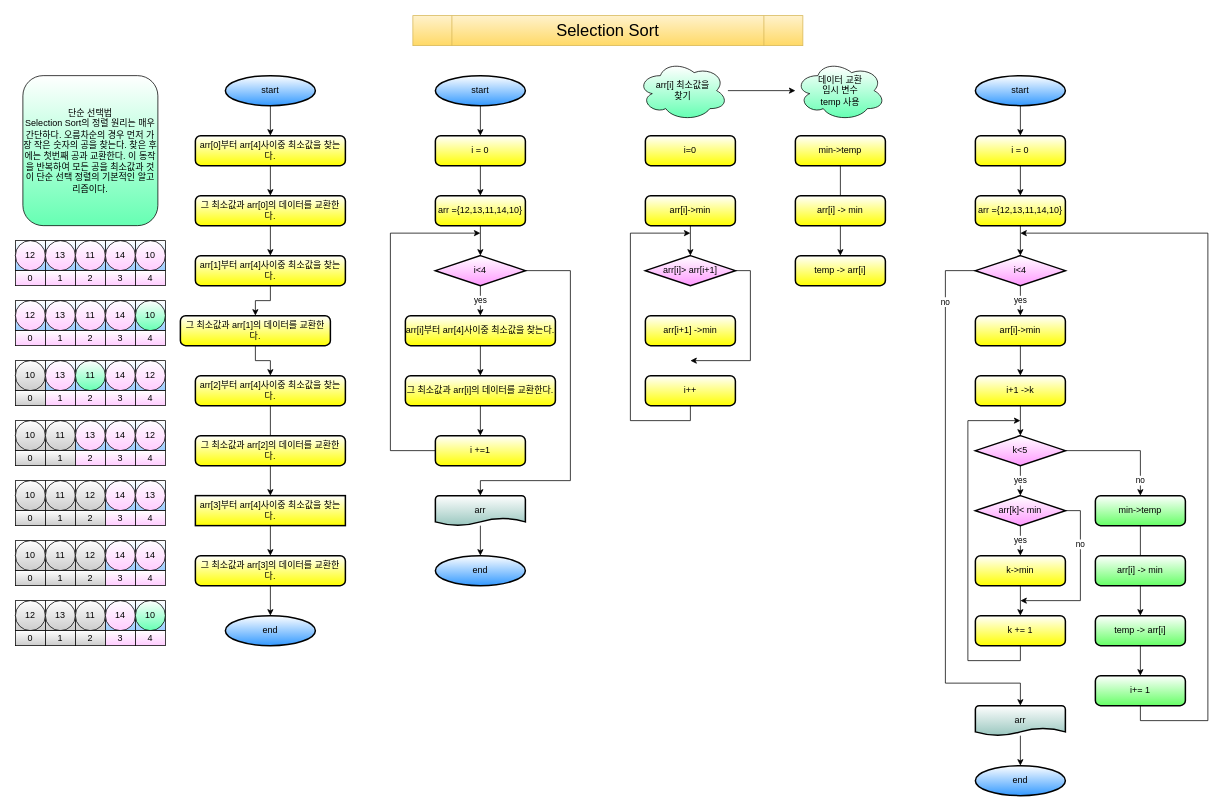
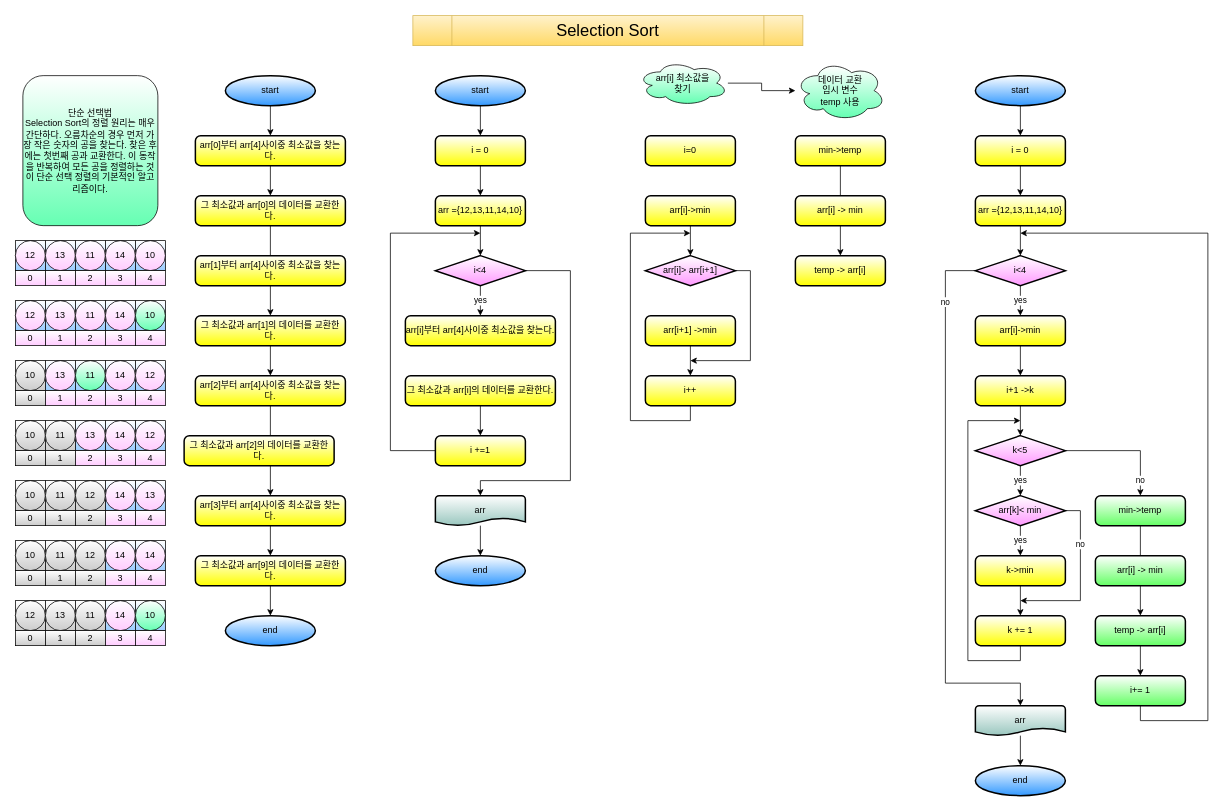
- <mxCell id="189" value="arr[i] 최소값을 &lt;br&gt;찾기" style="ellipse;shape=cloud;whiteSpace=wrap;html=1;gradientColor=#66FFB3;" vertex="1" parent="1"><mxGeometry x="850" y="80" width="120" height="80" as="geometry" /></mxCell>
+ <mxCell id="189" value="arr[i] 최소값을 &lt;br&gt;찾기" style="ellipse;shape=cloud;whiteSpace=wrap;html=1;gradientColor=#66FFB3;" vertex="1" parent="1"><mxGeometry x="850" y="80" width="120" height="60" as="geometry" /></mxCell>
- <mxCell id="148" value="단순 선택법&lt;br&gt;Selection Sort의 정렬 원리는 매우 간단하다. 오름차순의 경우 먼저 가장 작은 숫자의 공을 찾는다. 찾은 후에는 첫번째 공과 교환한다. 이 동작을 반복하여 모든 공을 최소값과 것이 단순 선택 정렬의 기본적인 알고리즘이다." style="rounded=1;whiteSpace=wrap;html=1;gradientColor=#66FFB3;" vertex="1" parent="1"><mxGeometry x="30" y="100" width="180" height="200" as="geometry" /></mxCell>
+ <mxCell id="148" value="단순 선택법&lt;br&gt;Selection Sort의 정렬 원리는 매우 간단하다. 오름차순의 경우 먼저 가장 작은 숫자의 공을 찾는다. 찾은 후에는 첫번째 공과 교환한다. 이 동작을 반복하여 모든 공을 정렬하는 것이 단순 선택 정렬의 기본적인 알고리즘이다." style="rounded=1;whiteSpace=wrap;html=1;gradientColor=#66FFB3;" vertex="1" parent="1"><mxGeometry x="30" y="100" width="180" height="200" as="geometry" /></mxCell>
- <mxCell id="149" value="" style="edgeStyle=orthogonalEdgeStyle;rounded=0;orthogonalLoop=1;jettySize=auto;html=1;" edge="1" parent="1" source="150" target="152"><mxGeometry relative="1" as="geometry" /></mxCell>
+ <mxCell id="149" value="" style="edgeStyle=orthogonalEdgeStyle;rounded=0;orthogonalLoop=1;jettySize=auto;html=1;endArrow=none;" edge="1" parent="1" source="150" target="152"><mxGeometry relative="1" as="geometry" /></mxCell>
- <mxCell id="154" value="그 최소값과 arr[1]의 데이터를 교환한다." style="rounded=1;whiteSpace=wrap;html=1;absoluteArcSize=1;arcSize=14;strokeWidth=2;sketch=0;gradientColor=#FFFF00;" vertex="1" parent="1"><mxGeometry x="240" y="420" width="200" height="40" as="geometry" /></mxCell>
+ <mxCell id="154" value="그 최소값과 arr[1]의 데이터를 교환한다." style="rounded=1;whiteSpace=wrap;html=1;absoluteArcSize=1;arcSize=14;strokeWidth=2;sketch=0;gradientColor=#FFFF00;" vertex="1" parent="1"><mxGeometry x="260" y="420" width="200" height="40" as="geometry" /></mxCell>
- <mxCell id="168" value="" style="edgeStyle=orthogonalEdgeStyle;rounded=0;orthogonalLoop=1;jettySize=auto;html=1;" edge="1" parent="1" source="169" target="171"><mxGeometry relative="1" as="geometry" /></mxCell>
+ <mxCell id="183" value="" style="edgeStyle=orthogonalEdgeStyle;rounded=0;orthogonalLoop=1;jettySize=auto;html=1;" edge="1" parent="1" source="184" target="186"><mxGeometry relative="1" as="geometry" /></mxCell>
- <mxCell id="157" value="그 최소값과 arr[2]의 데이터를 교환한다." style="rounded=1;whiteSpace=wrap;html=1;absoluteArcSize=1;arcSize=14;strokeWidth=2;sketch=0;gradientColor=#FFFF00;" vertex="1" parent="1"><mxGeometry x="260" y="580" width="200" height="40" as="geometry" /></mxCell>
+ <mxCell id="157" value="그 최소값과 arr[2]의 데이터를 교환한다." style="rounded=1;whiteSpace=wrap;html=1;absoluteArcSize=1;arcSize=14;strokeWidth=2;sketch=0;gradientColor=#FFFF00;" vertex="1" parent="1"><mxGeometry x="245" y="580" width="200" height="40" as="geometry" /></mxCell>
- <mxCell id="159" value="arr[3]부터 arr[4]사이중 최소값을 찾는다." style="whiteSpace=wrap;html=1;absoluteArcSize=1;arcSize=14;strokeWidth=2;sketch=0;gradientColor=#FFFF00;rounded=0;" vertex="1" parent="1"><mxGeometry x="260" y="660" width="200" height="40" as="geometry" /></mxCell>
+ <mxCell id="159" value="arr[3]부터 arr[4]사이중 최소값을 찾는다." style="rounded=1;whiteSpace=wrap;html=1;absoluteArcSize=1;arcSize=14;strokeWidth=2;sketch=0;gradientColor=#FFFF00;" vertex="1" parent="1"><mxGeometry x="260" y="660" width="200" height="40" as="geometry" /></mxCell>
- <mxCell id="161" value="그 최소값과 arr[3]의 데이터를 교환한다." style="rounded=1;whiteSpace=wrap;html=1;absoluteArcSize=1;arcSize=14;strokeWidth=2;sketch=0;gradientColor=#FFFF00;" vertex="1" parent="1"><mxGeometry x="260" y="740" width="200" height="40" as="geometry" /></mxCell>
+ <mxCell id="161" value="그 최소값과 arr[9]의 데이터를 교환한다." style="rounded=1;whiteSpace=wrap;html=1;absoluteArcSize=1;arcSize=14;strokeWidth=2;sketch=0;gradientColor=#FFFF00;" vertex="1" parent="1"><mxGeometry x="260" y="740" width="200" height="40" as="geometry" /></mxCell>
